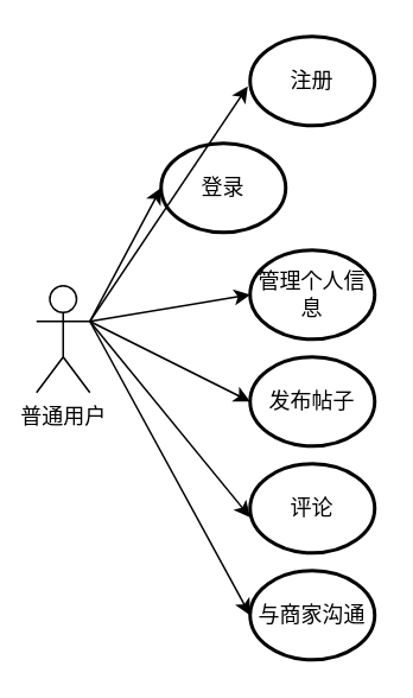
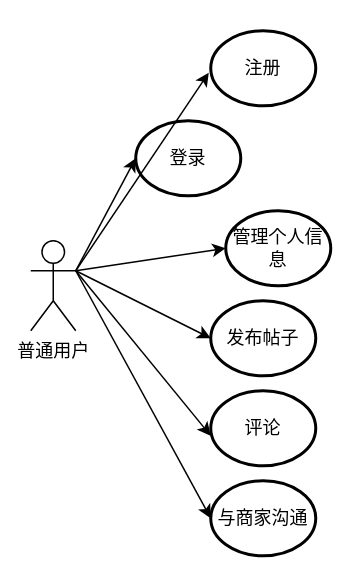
- <mxCell id="5" value="管理个人信息" style="strokeWidth=2;html=1;shape=mxgraph.flowchart.start_1;whiteSpace=wrap;" vertex="1" parent="1"><mxGeometry x="140" y="140" width="70" height="50" as="geometry" /></mxCell>
+ <mxCell id="5" value="管理个人信息" style="strokeWidth=2;html=1;shape=mxgraph.flowchart.start_1;whiteSpace=wrap;" vertex="1" parent="1"><mxGeometry x="150" y="140" width="70" height="50" as="geometry" /></mxCell>
